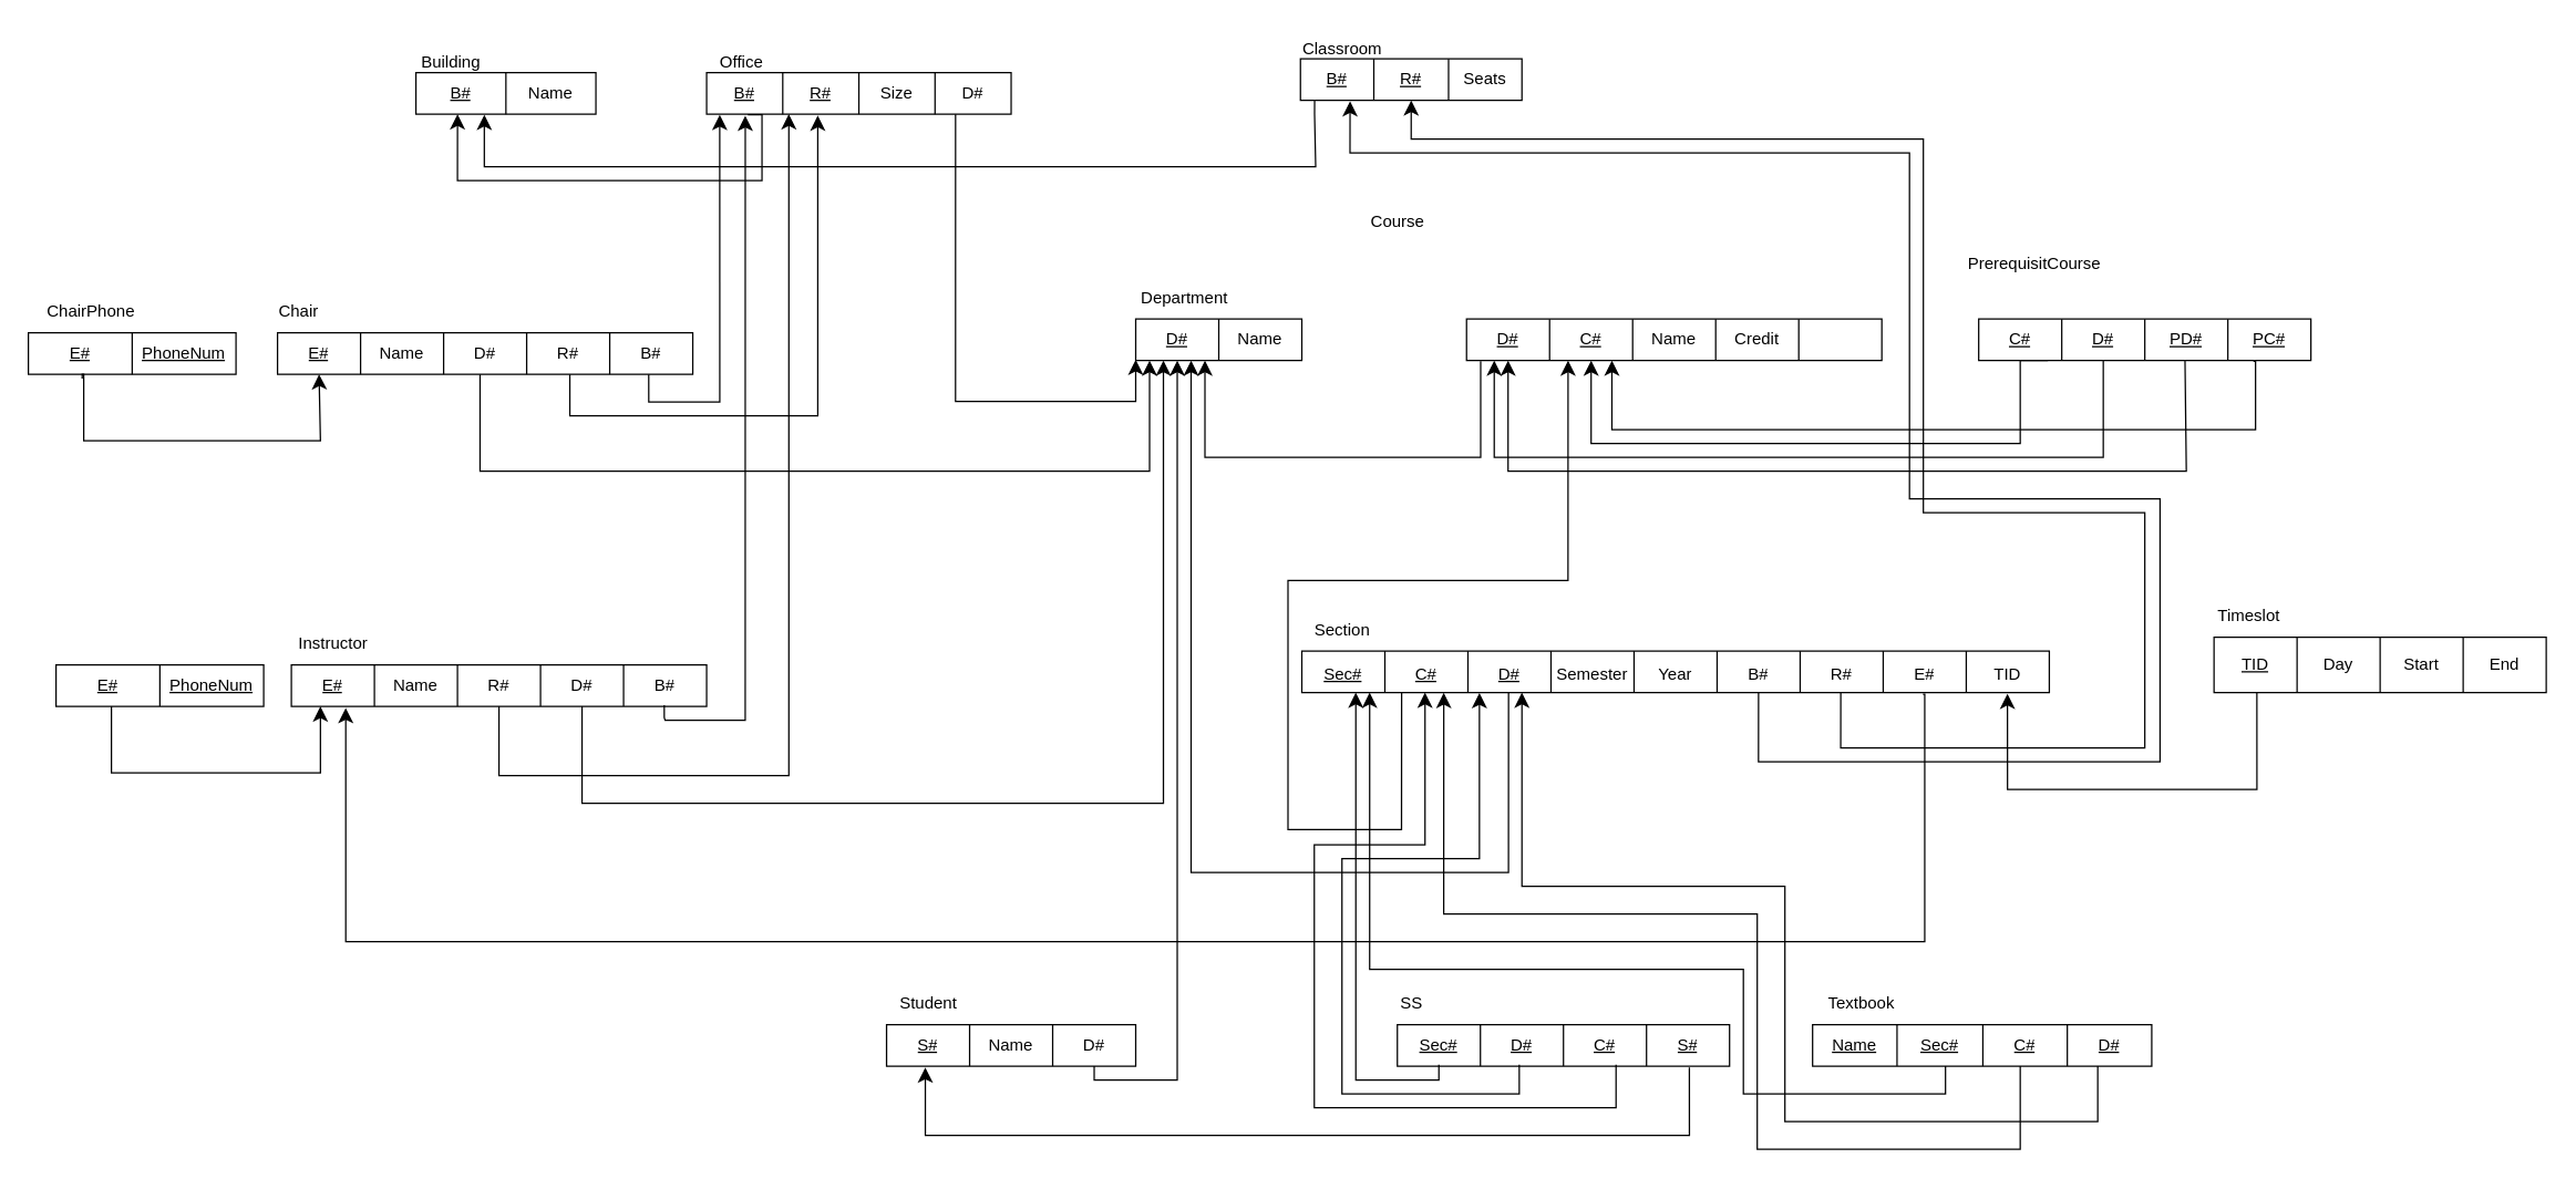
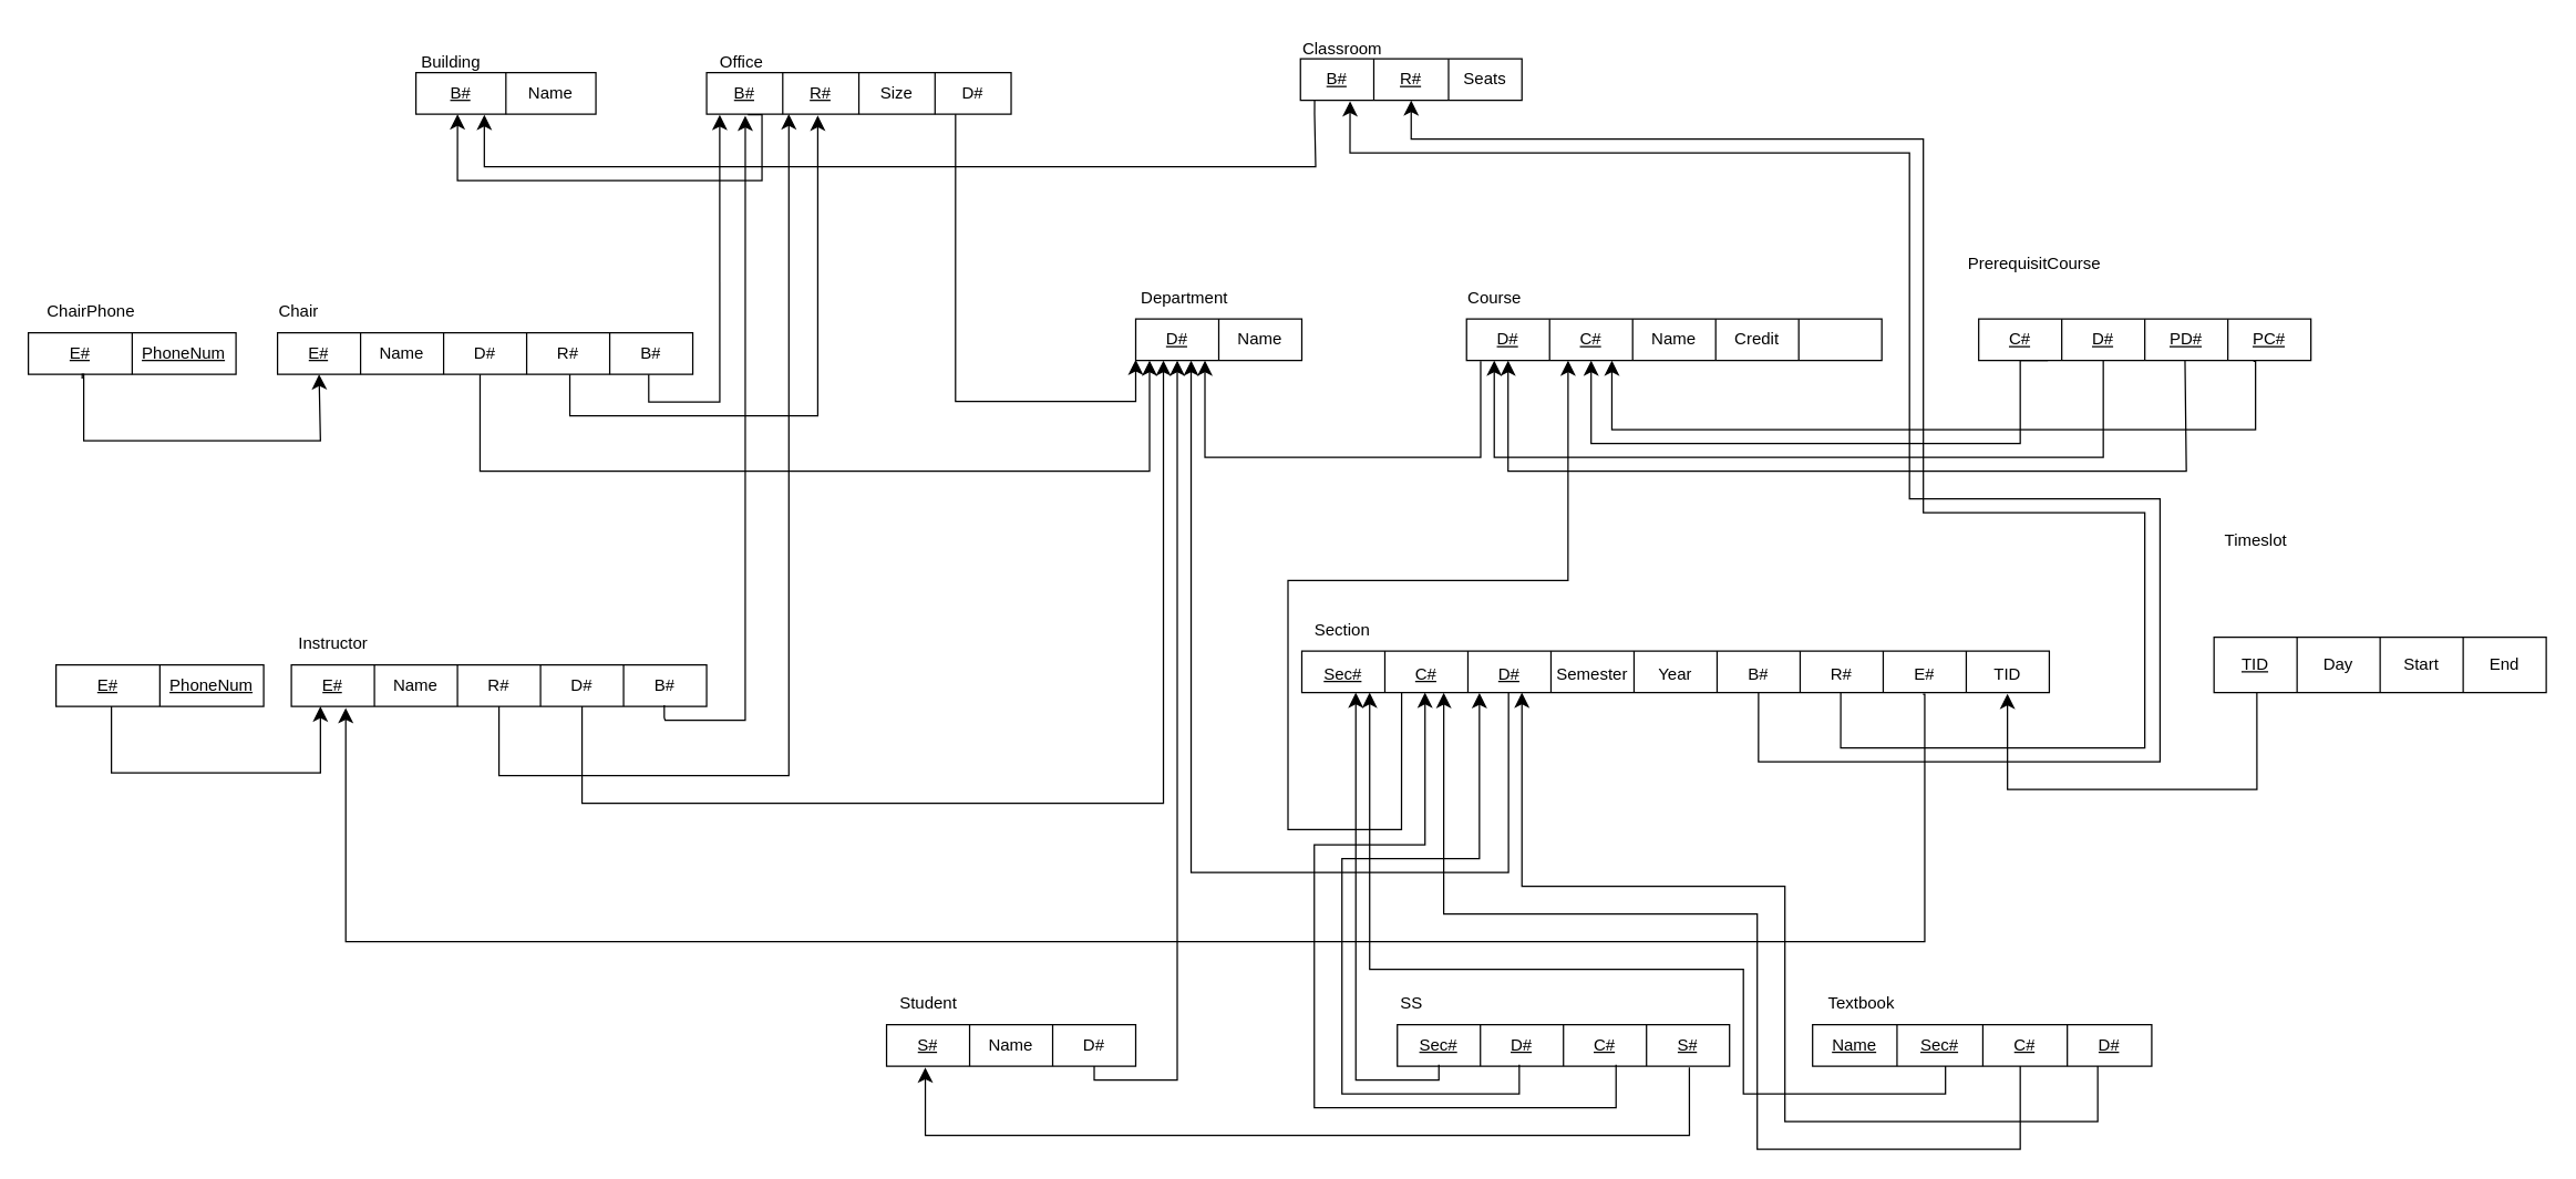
- <mxCell id="45" value="Course" style="text;html=1;align=center;verticalAlign=middle;resizable=0;points=[];autosize=1;strokeColor=none;fillColor=none;" parent="1" vertex="1"><mxGeometry x="979" y="145" width="60" height="30" as="geometry" /></mxCell>
+ <mxCell id="45" value="Course" style="text;html=1;align=center;verticalAlign=middle;resizable=0;points=[];autosize=1;strokeColor=none;fillColor=none;" parent="1" vertex="1"><mxGeometry x="1049" y="200" width="60" height="30" as="geometry" /></mxCell>
- <mxCell id="72" value="Timeslot" style="text;html=1;align=center;verticalAlign=middle;resizable=0;points=[];autosize=1;strokeColor=none;fillColor=none;" parent="1" vertex="1"><mxGeometry x="1589" y="430" width="70" height="30" as="geometry" /></mxCell>
+ <mxCell id="72" value="Timeslot" style="text;html=1;align=center;verticalAlign=middle;resizable=0;points=[];autosize=1;strokeColor=none;fillColor=none;" parent="1" vertex="1"><mxGeometry x="1594" y="375" width="70" height="30" as="geometry" /></mxCell>
